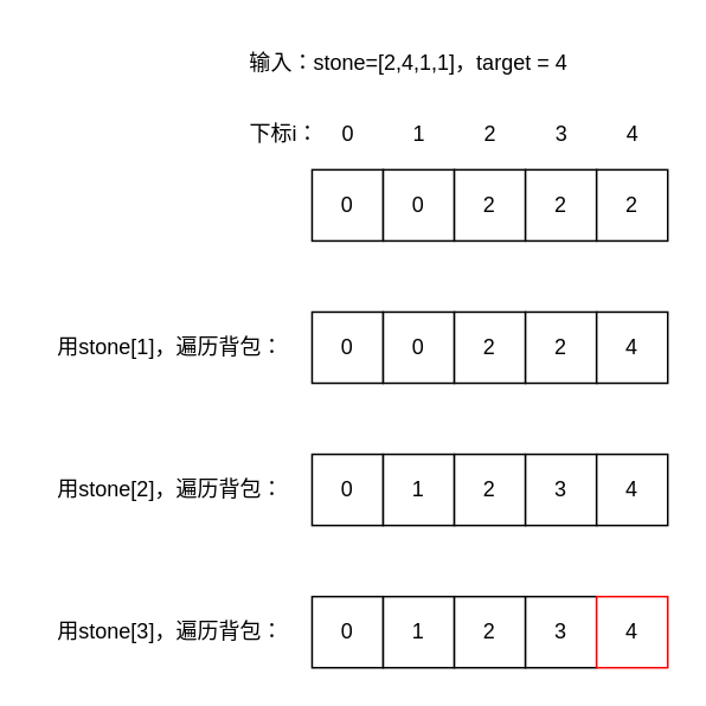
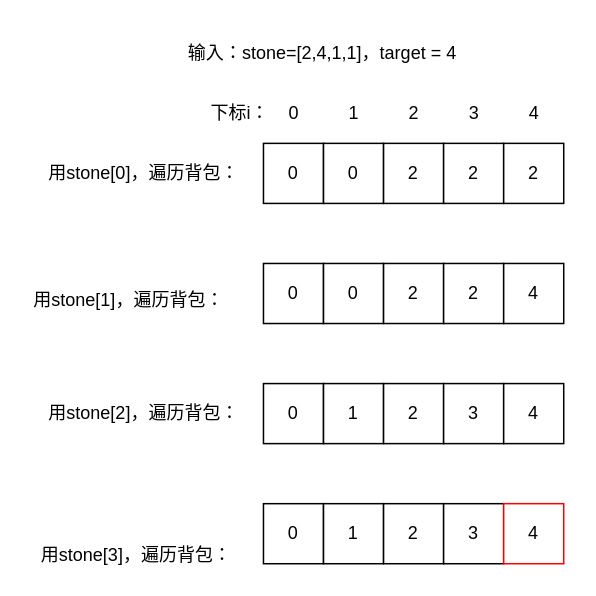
- <mxCell id="26" value="输入：stone=[2,4,1,1]，target = 4" style="text;html=1;align=center;verticalAlign=middle;resizable=0;points=[];autosize=1;strokeColor=none;fillColor=none;" vertex="1" parent="1"><mxGeometry x="129" y="20" width="200" height="30" as="geometry" /></mxCell>
+ <mxCell id="26" value="输入：stone=[2,4,1,1]，target = 4" style="text;html=1;align=center;verticalAlign=middle;resizable=0;points=[];autosize=1;strokeColor=none;fillColor=none;" vertex="1" parent="1"><mxGeometry x="114" y="20" width="200" height="30" as="geometry" /></mxCell>
+ <mxCell id="7" value="用stone[0]，遍历背包：" style="text;html=1;align=center;verticalAlign=middle;resizable=0;points=[];autosize=1;strokeColor=none;fillColor=none;" vertex="1" parent="1"><mxGeometry x="20" y="100" width="150" height="30" as="geometry" /></mxCell>
- <mxCell id="13" value="用stone[1]，遍历背包：" style="text;html=1;align=center;verticalAlign=middle;resizable=0;points=[];autosize=1;strokeColor=none;fillColor=none;" vertex="1" parent="1"><mxGeometry x="20" y="180" width="150" height="30" as="geometry" /></mxCell>
+ <mxCell id="13" value="用stone[1]，遍历背包：" style="text;html=1;align=center;verticalAlign=middle;resizable=0;points=[];autosize=1;strokeColor=none;fillColor=none;" vertex="1" parent="1"><mxGeometry x="10" y="185" width="150" height="30" as="geometry" /></mxCell>
- <mxCell id="25" value="用stone[3]，遍历背包：" style="text;html=1;align=center;verticalAlign=middle;resizable=0;points=[];autosize=1;strokeColor=none;fillColor=none;" vertex="1" parent="1"><mxGeometry x="20" y="340" width="150" height="30" as="geometry" /></mxCell>
+ <mxCell id="25" value="用stone[3]，遍历背包：" style="text;html=1;align=center;verticalAlign=middle;resizable=0;points=[];autosize=1;strokeColor=none;fillColor=none;" vertex="1" parent="1"><mxGeometry x="15" y="355" width="150" height="30" as="geometry" /></mxCell>
